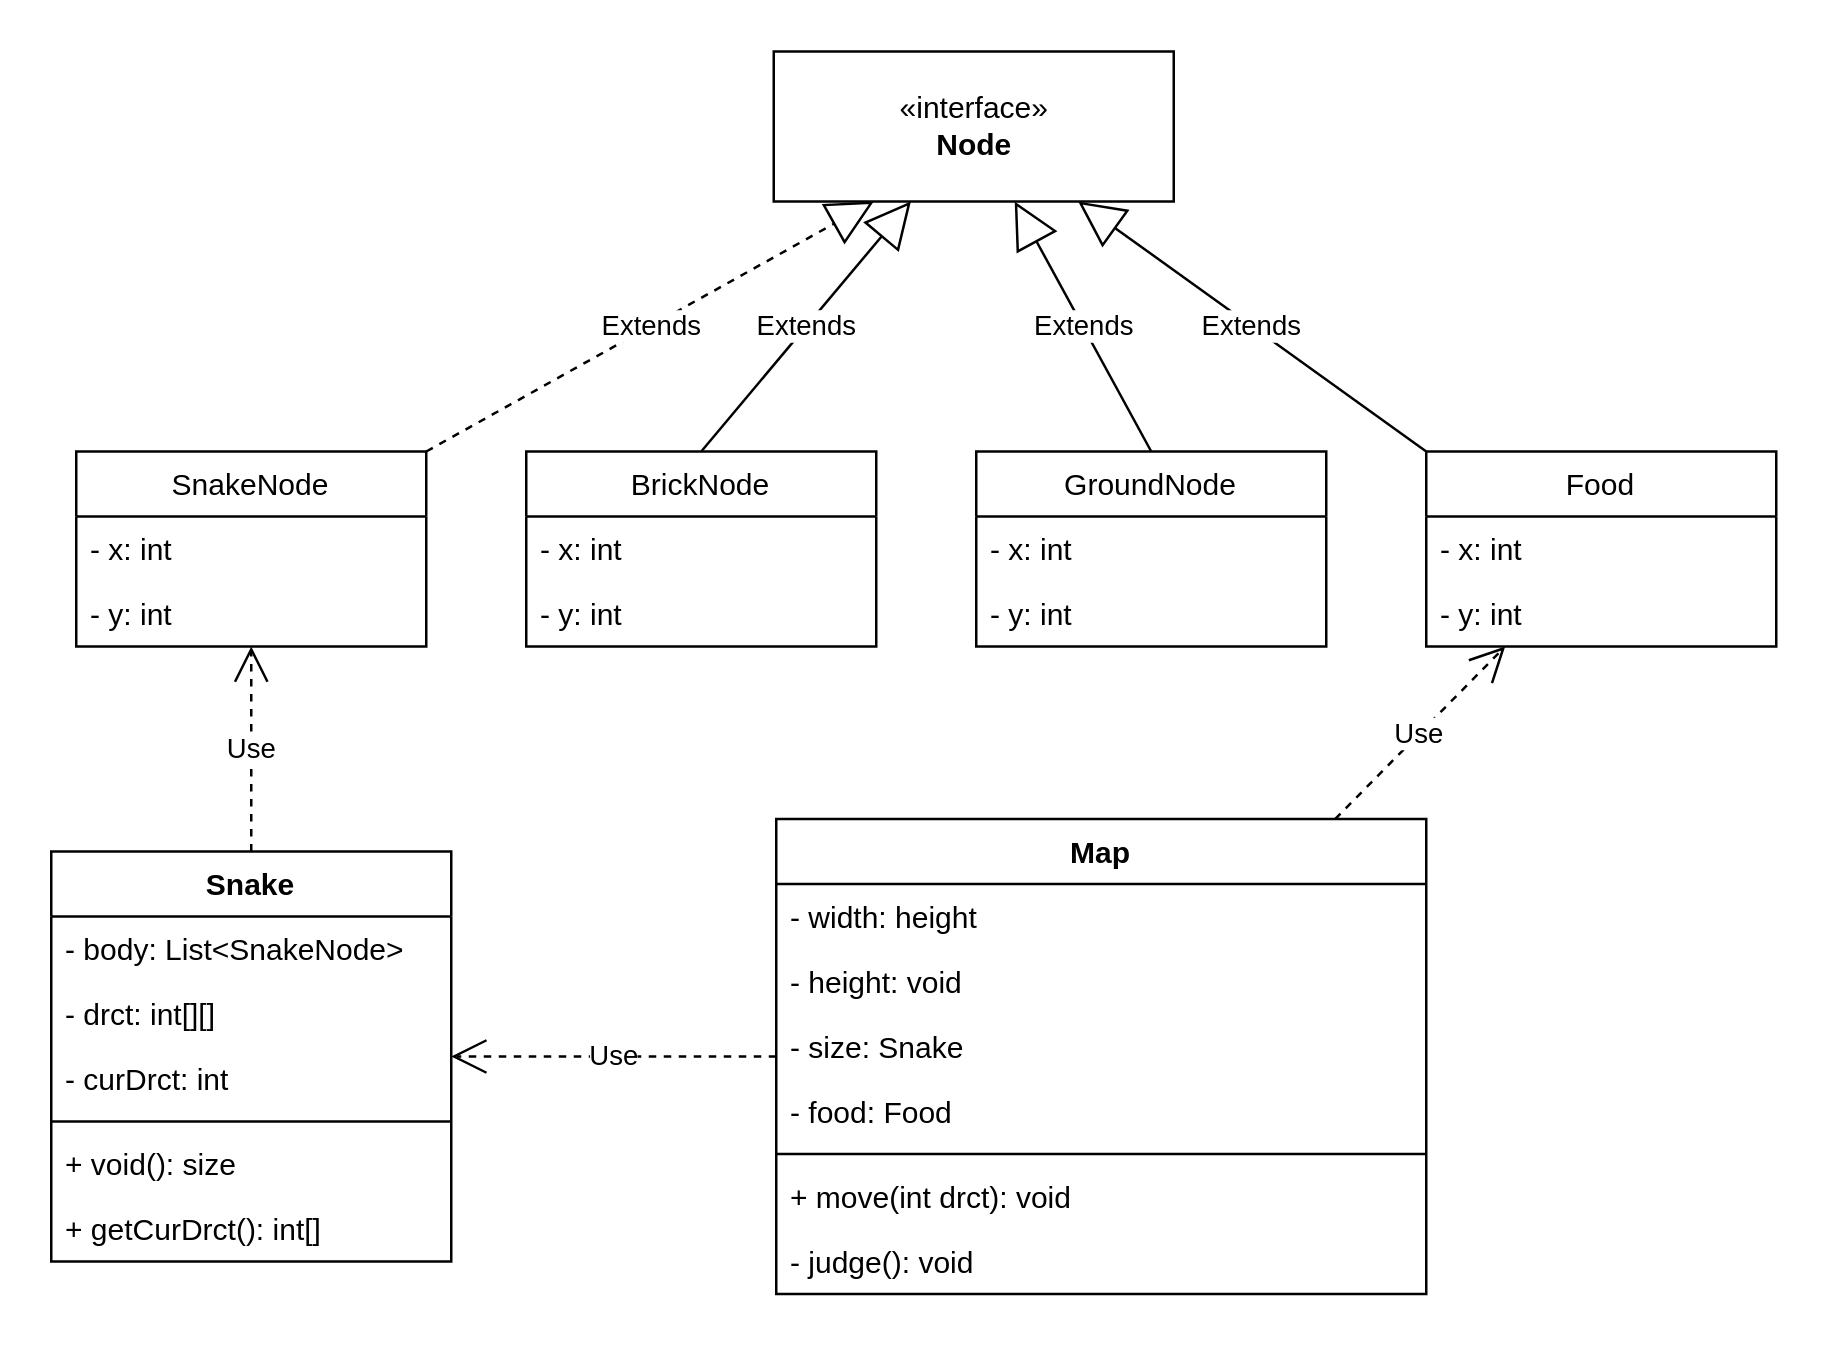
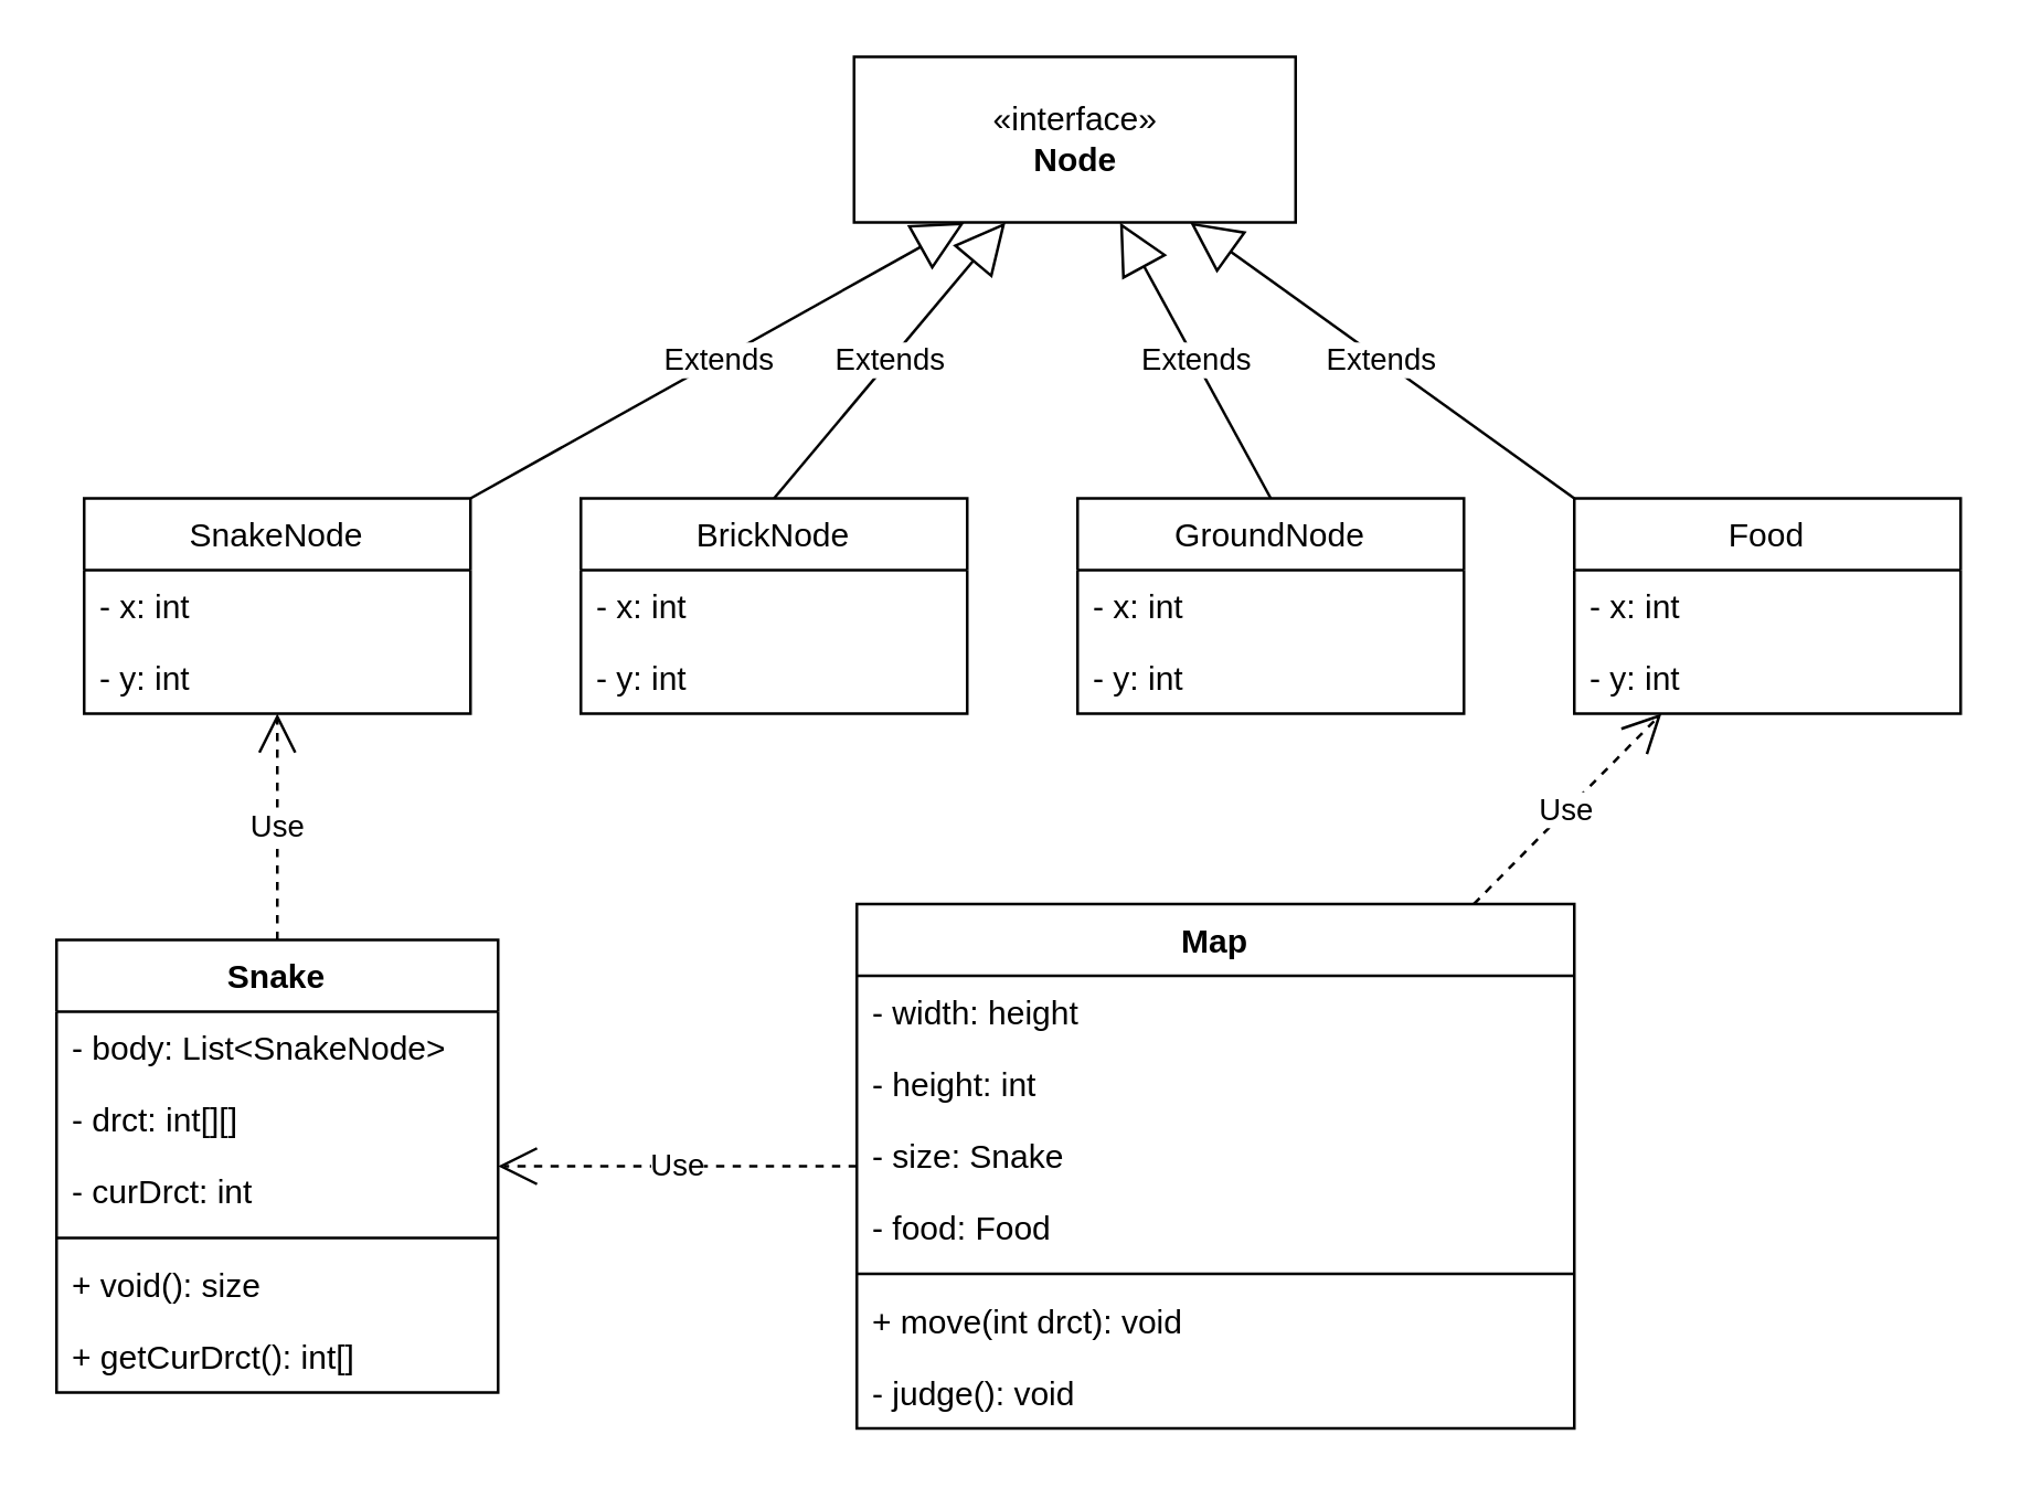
- <mxCell id="3" value="Extends" style="endArrow=block;endSize=16;endFill=0;html=1;rounded=0;entryX=0.25;entryY=1;entryDx=0;entryDy=0;exitX=1;exitY=0;exitDx=0;exitDy=0;dashed=1;" edge="1" parent="1" source="11" target="2"><mxGeometry width="160" relative="1" as="geometry"><mxPoint x="230" y="140" as="sourcePoint" /><mxPoint x="220" y="230" as="targetPoint" /></mxGeometry></mxCell>
+ <mxCell id="3" value="Extends" style="endArrow=block;endSize=16;endFill=0;html=1;rounded=0;entryX=0.25;entryY=1;entryDx=0;entryDy=0;exitX=1;exitY=0;exitDx=0;exitDy=0;" edge="1" parent="1" source="11" target="2"><mxGeometry width="160" relative="1" as="geometry"><mxPoint x="230" y="140" as="sourcePoint" /><mxPoint x="220" y="230" as="targetPoint" /></mxGeometry></mxCell>
- <mxCell id="25" value="- height: void" style="text;strokeColor=none;fillColor=none;align=left;verticalAlign=top;spacingLeft=4;spacingRight=4;overflow=hidden;rotatable=0;points=[[0,0.5],[1,0.5]];portConstraint=eastwest;" vertex="1" parent="23"><mxGeometry y="52" width="260" height="26" as="geometry" /></mxCell>
+ <mxCell id="25" value="- height: int" style="text;strokeColor=none;fillColor=none;align=left;verticalAlign=top;spacingLeft=4;spacingRight=4;overflow=hidden;rotatable=0;points=[[0,0.5],[1,0.5]];portConstraint=eastwest;" vertex="1" parent="23"><mxGeometry y="52" width="260" height="26" as="geometry" /></mxCell>
